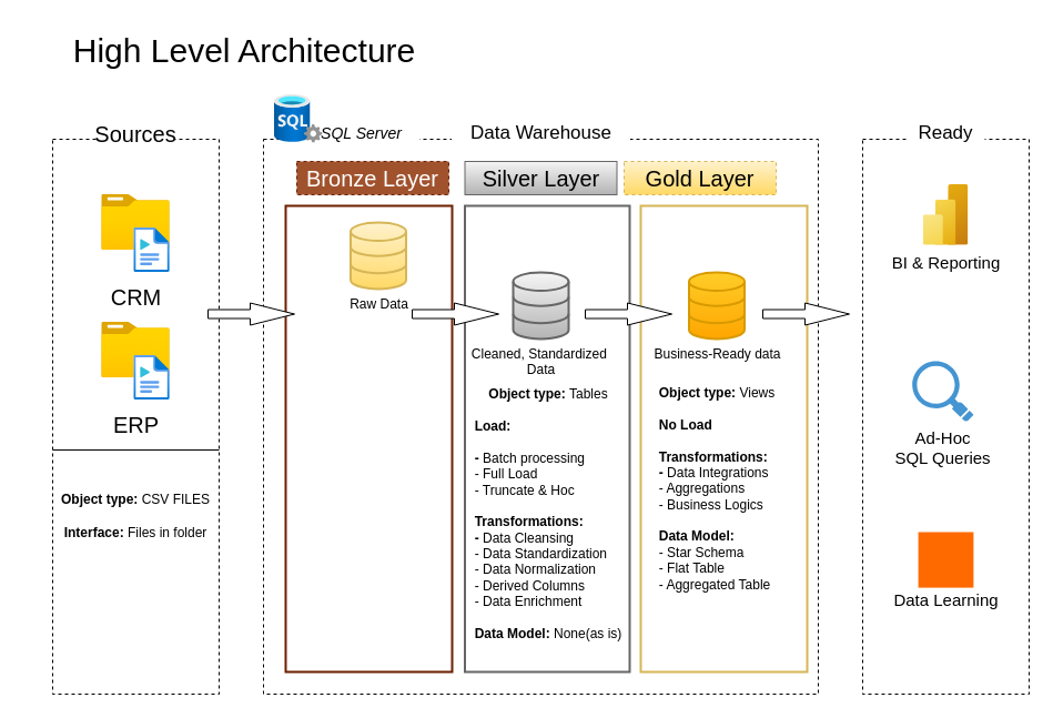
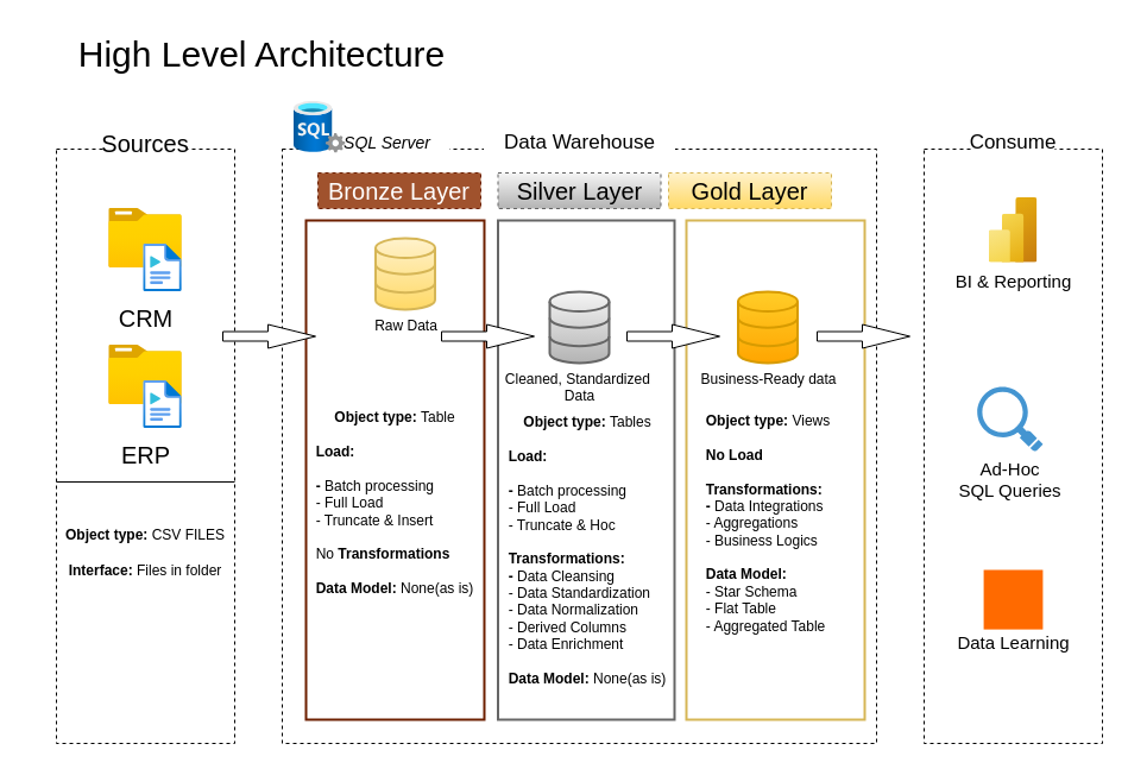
- <mxCell id="6" value="&lt;font style=&quot;font-size: 17px;&quot;&gt;Ready&lt;/font&gt;" style="text;html=1;align=center;verticalAlign=middle;whiteSpace=wrap;rounded=0;fillColor=default;" vertex="1" parent="1"><mxGeometry x="817" y="105" width="70" height="30" as="geometry" /></mxCell>
+ <mxCell id="6" value="&lt;font style=&quot;font-size: 17px;&quot;&gt;Consume&lt;/font&gt;" style="text;html=1;align=center;verticalAlign=middle;whiteSpace=wrap;rounded=0;fillColor=default;" vertex="1" parent="1"><mxGeometry x="817" y="105" width="70" height="30" as="geometry" /></mxCell>
- <mxCell id="10" value="&lt;font style=&quot;font-size: 20px;&quot;&gt;Silver Layer&lt;/font&gt;" style="rounded=0;whiteSpace=wrap;html=1;fillColor=#f5f5f5;dashed=0;strokeColor=#666666;gradientColor=#b3b3b3;fontColor=#000000;" vertex="1" parent="1"><mxGeometry x="418.5" y="145" width="137" height="30" as="geometry" /></mxCell>
+ <mxCell id="10" value="&lt;font style=&quot;font-size: 20px;&quot;&gt;Silver Layer&lt;/font&gt;" style="rounded=0;whiteSpace=wrap;html=1;fillColor=#f5f5f5;dashed=1;strokeColor=#666666;gradientColor=#b3b3b3;fontColor=#000000;" vertex="1" parent="1"><mxGeometry x="418.5" y="145" width="137" height="30" as="geometry" /></mxCell>
+ <mxCell id="30" value="&lt;b&gt;Object type: &lt;/b&gt;Table&lt;div&gt;&lt;br&gt;&lt;div style=&quot;text-align: left;&quot;&gt;&lt;b&gt;Load:&amp;nbsp;&lt;/b&gt;&lt;/div&gt;&lt;div style=&quot;text-align: left;&quot;&gt;&lt;b&gt;&lt;br&gt;&lt;/b&gt;&lt;/div&gt;&lt;div style=&quot;text-align: left;&quot;&gt;&lt;b&gt;- &lt;/b&gt;Batch processing&lt;/div&gt;&lt;div style=&quot;text-align: left;&quot;&gt;- Full Load&lt;/div&gt;&lt;div style=&quot;text-align: left;&quot;&gt;- Truncate &amp;amp; Insert&lt;/div&gt;&lt;div style=&quot;text-align: left;&quot;&gt;&lt;br&gt;&lt;/div&gt;&lt;div style=&quot;text-align: left;&quot;&gt;No &lt;b&gt;Transformations&lt;/b&gt;&lt;/div&gt;&lt;div style=&quot;text-align: left;&quot;&gt;&lt;b&gt;&lt;br&gt;&lt;/b&gt;&lt;/div&gt;&lt;div style=&quot;text-align: left;&quot;&gt;&lt;b&gt;Data Model: &lt;/b&gt;None(as is)&lt;/div&gt;&lt;div&gt;&lt;b&gt;&lt;br&gt;&lt;/b&gt;&lt;/div&gt;&lt;/div&gt;" style="text;html=1;align=center;verticalAlign=middle;whiteSpace=wrap;rounded=0;" vertex="1" parent="1"><mxGeometry x="256.5" y="325" width="150" height="210" as="geometry" /></mxCell>
